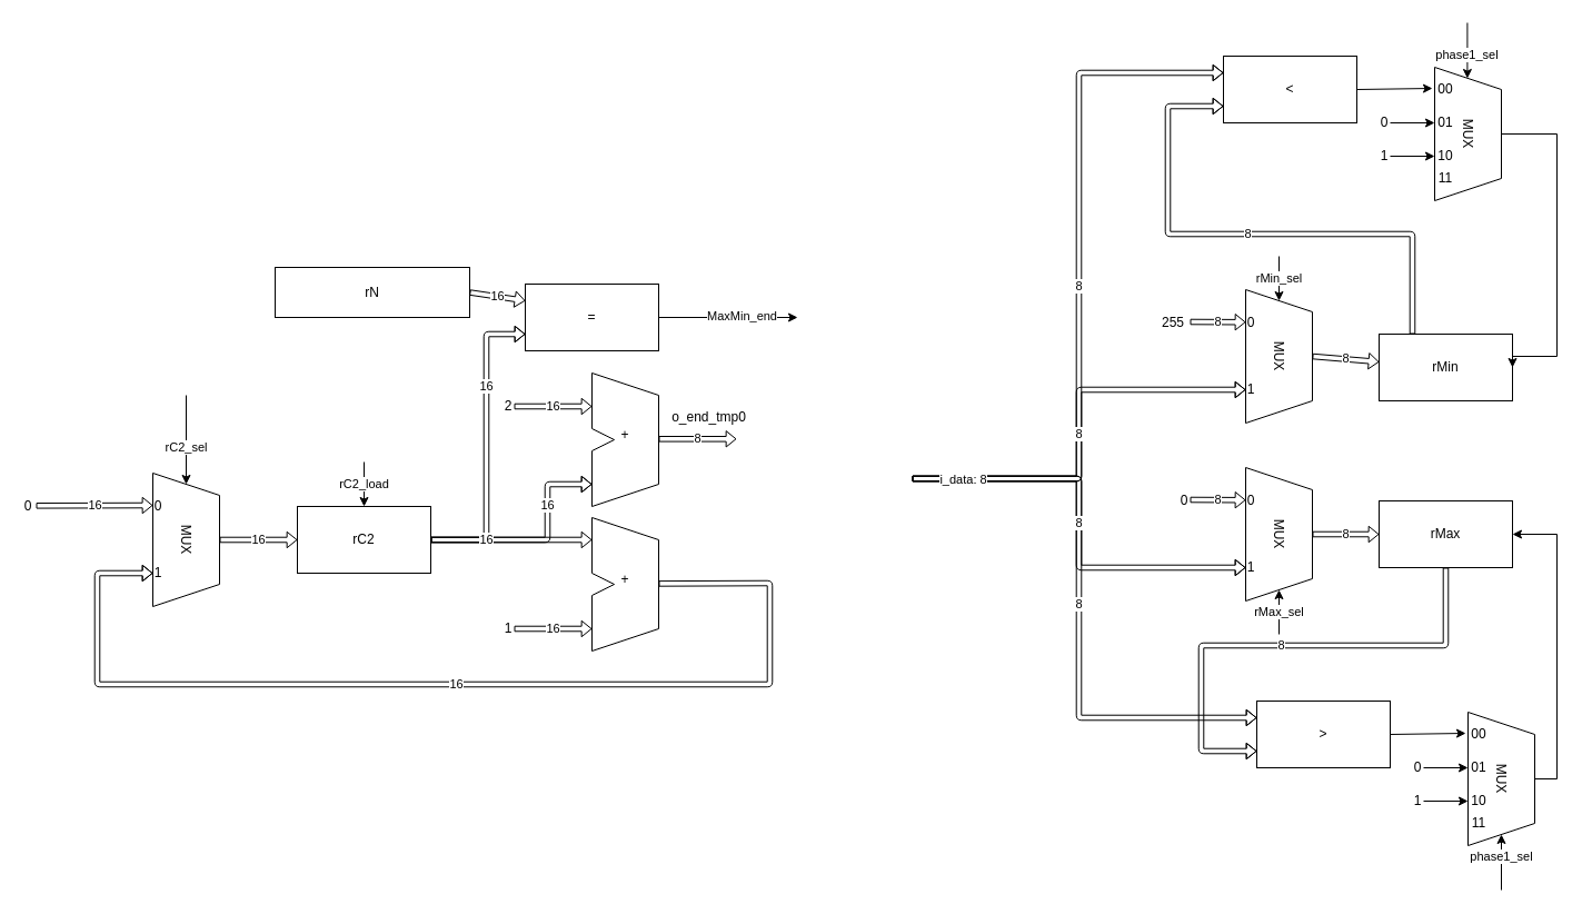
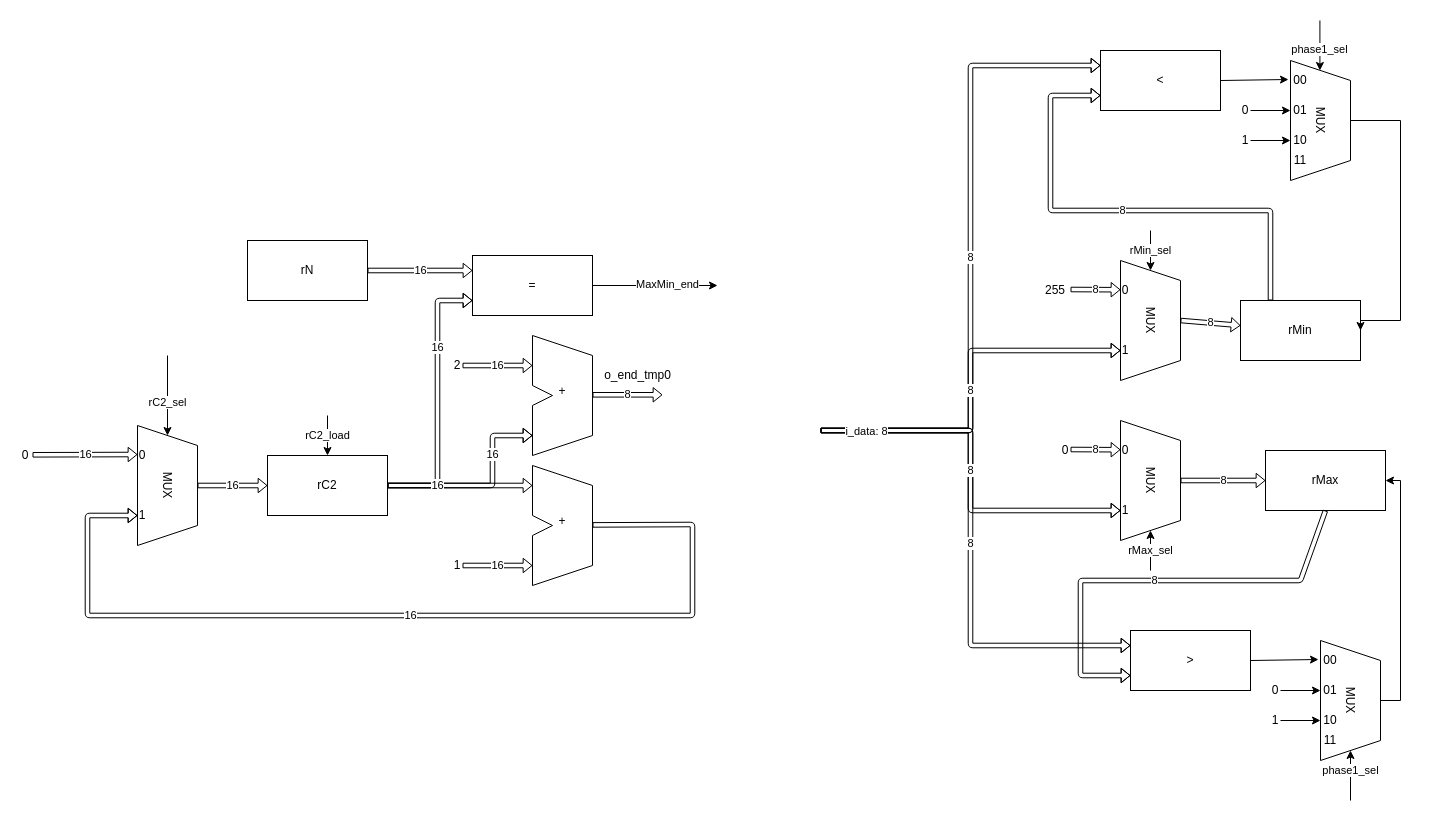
- <mxCell id="44" value="rN" style="rounded=0;whiteSpace=wrap;html=1;fillColor=#FFFFFF;" parent="1" vertex="1"><mxGeometry x="247" y="240" width="175" height="45" as="geometry" /></mxCell>
+ <mxCell id="44" value="rN" style="rounded=0;whiteSpace=wrap;html=1;fillColor=#FFFFFF;" parent="1" vertex="1"><mxGeometry x="247" y="240" width="120" height="60" as="geometry" /></mxCell>
- <mxCell id="52" value="rMax" style="rounded=0;whiteSpace=wrap;html=1;fillColor=#FFFFFF;" parent="1" vertex="1"><mxGeometry x="1240" y="450" width="120" height="60" as="geometry" /></mxCell>
+ <mxCell id="52" value="rMax" style="rounded=0;whiteSpace=wrap;html=1;fillColor=#FFFFFF;" parent="1" vertex="1"><mxGeometry x="1265" y="450" width="120" height="60" as="geometry" /></mxCell>
